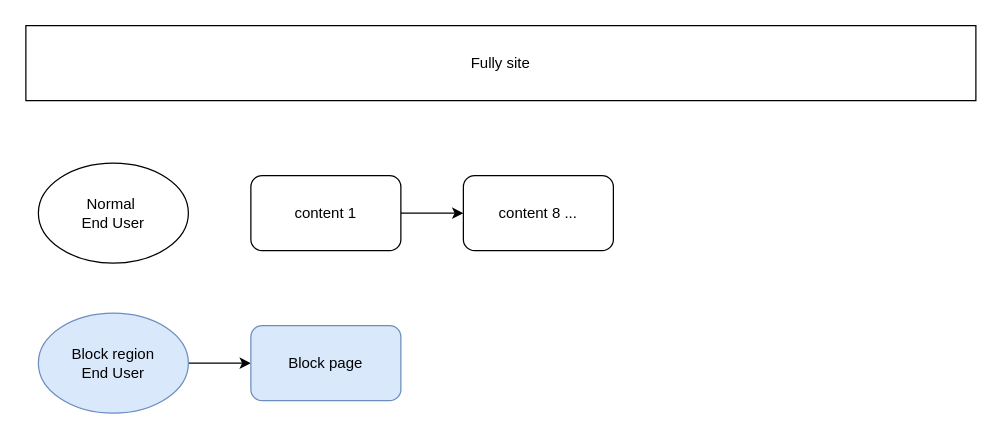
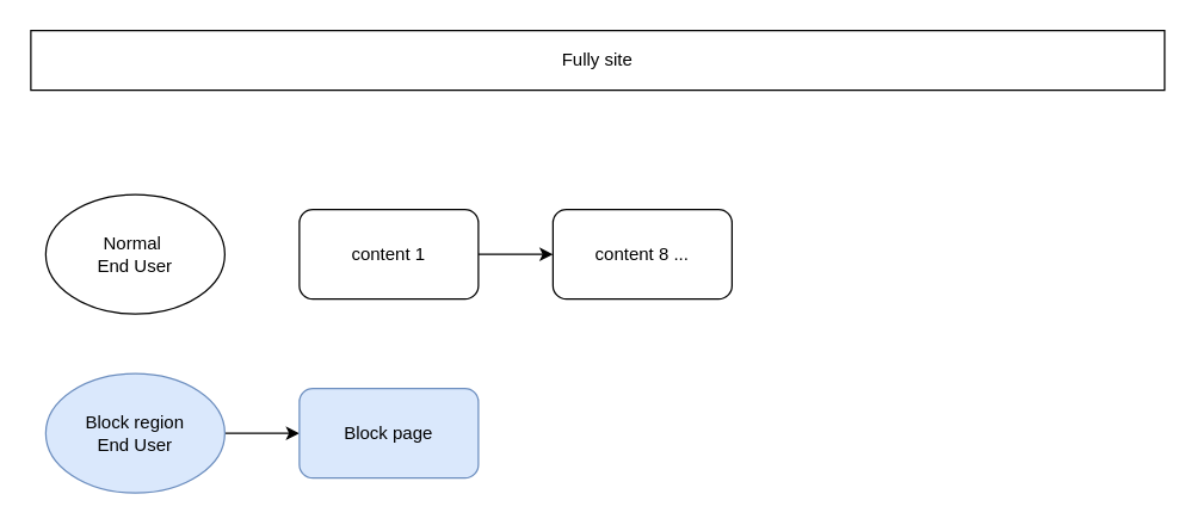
- <mxCell id="5" value="Fully site" style="rounded=0;whiteSpace=wrap;html=1;" vertex="1" parent="1"><mxGeometry x="20" y="20" width="760" height="60" as="geometry" /></mxCell>
+ <mxCell id="5" value="Fully site" style="rounded=0;whiteSpace=wrap;html=1;" vertex="1" parent="1"><mxGeometry x="20" y="20" width="760" height="40" as="geometry" /></mxCell>
